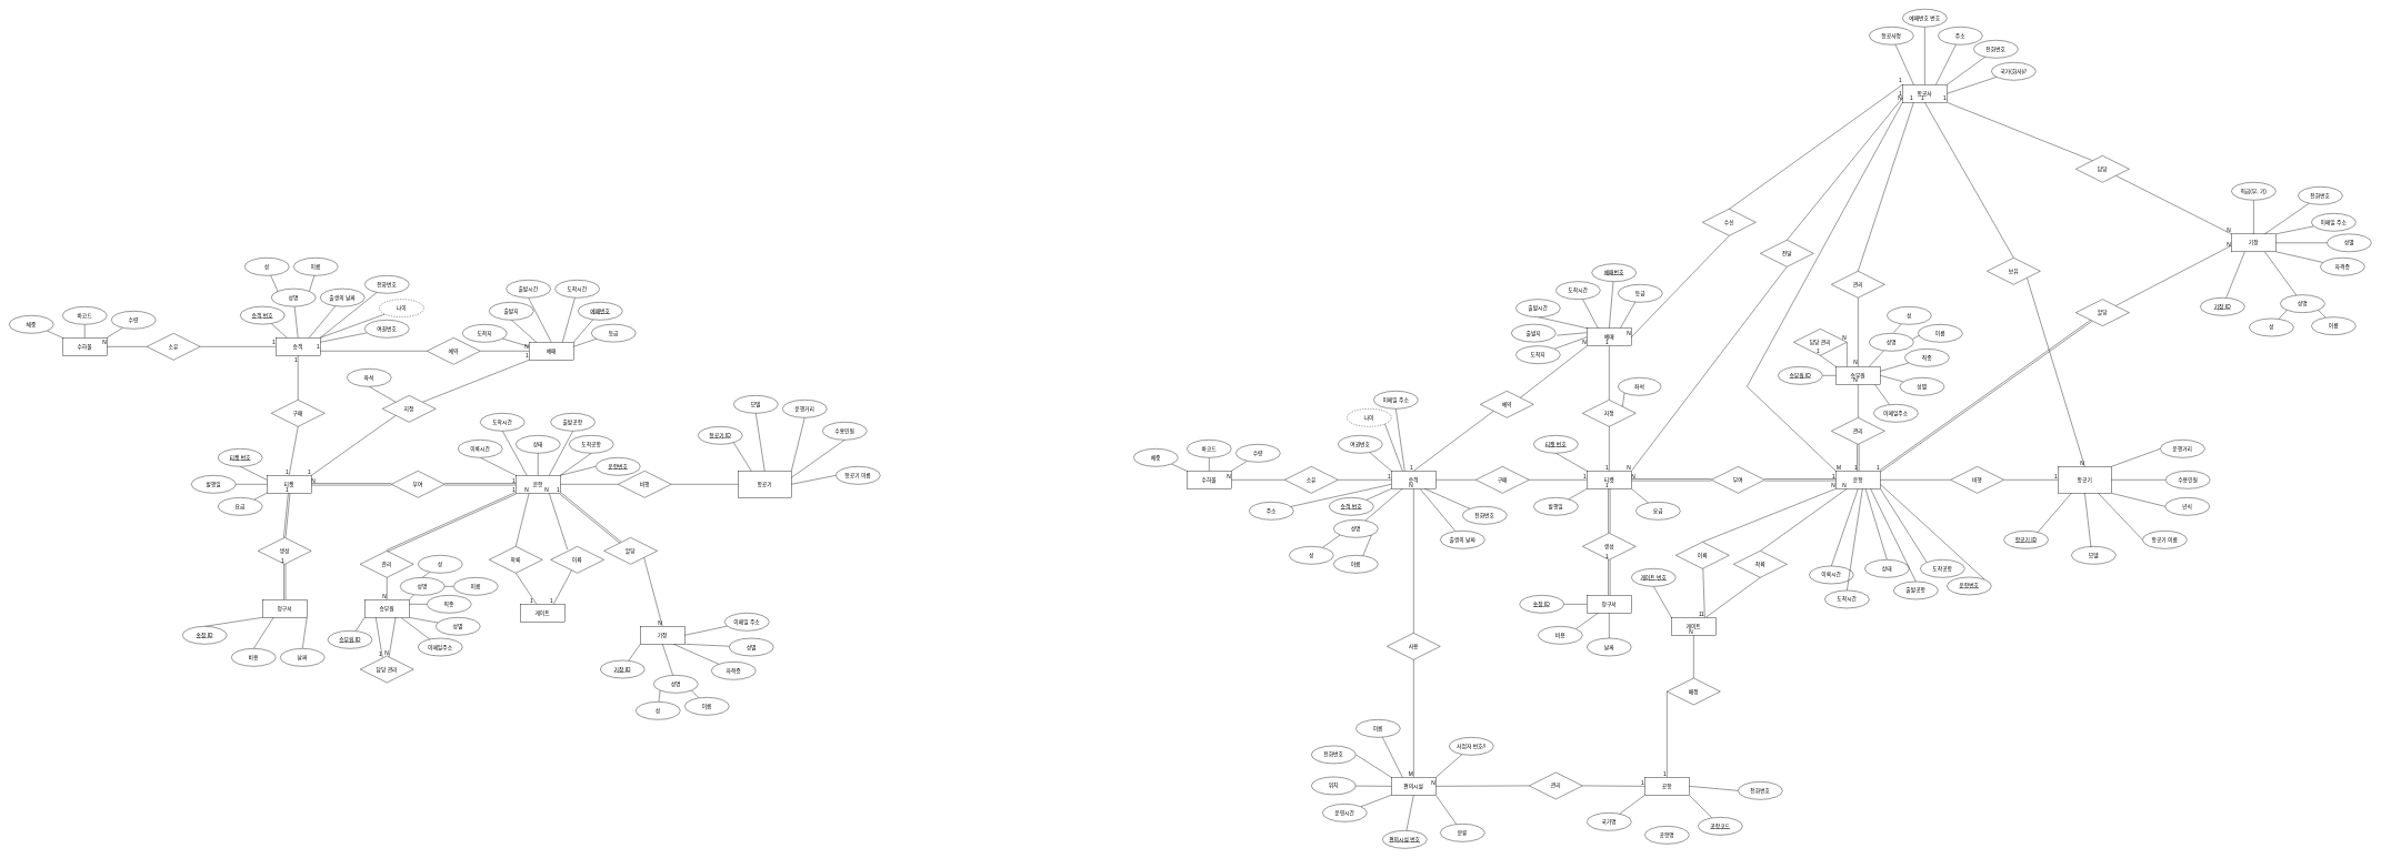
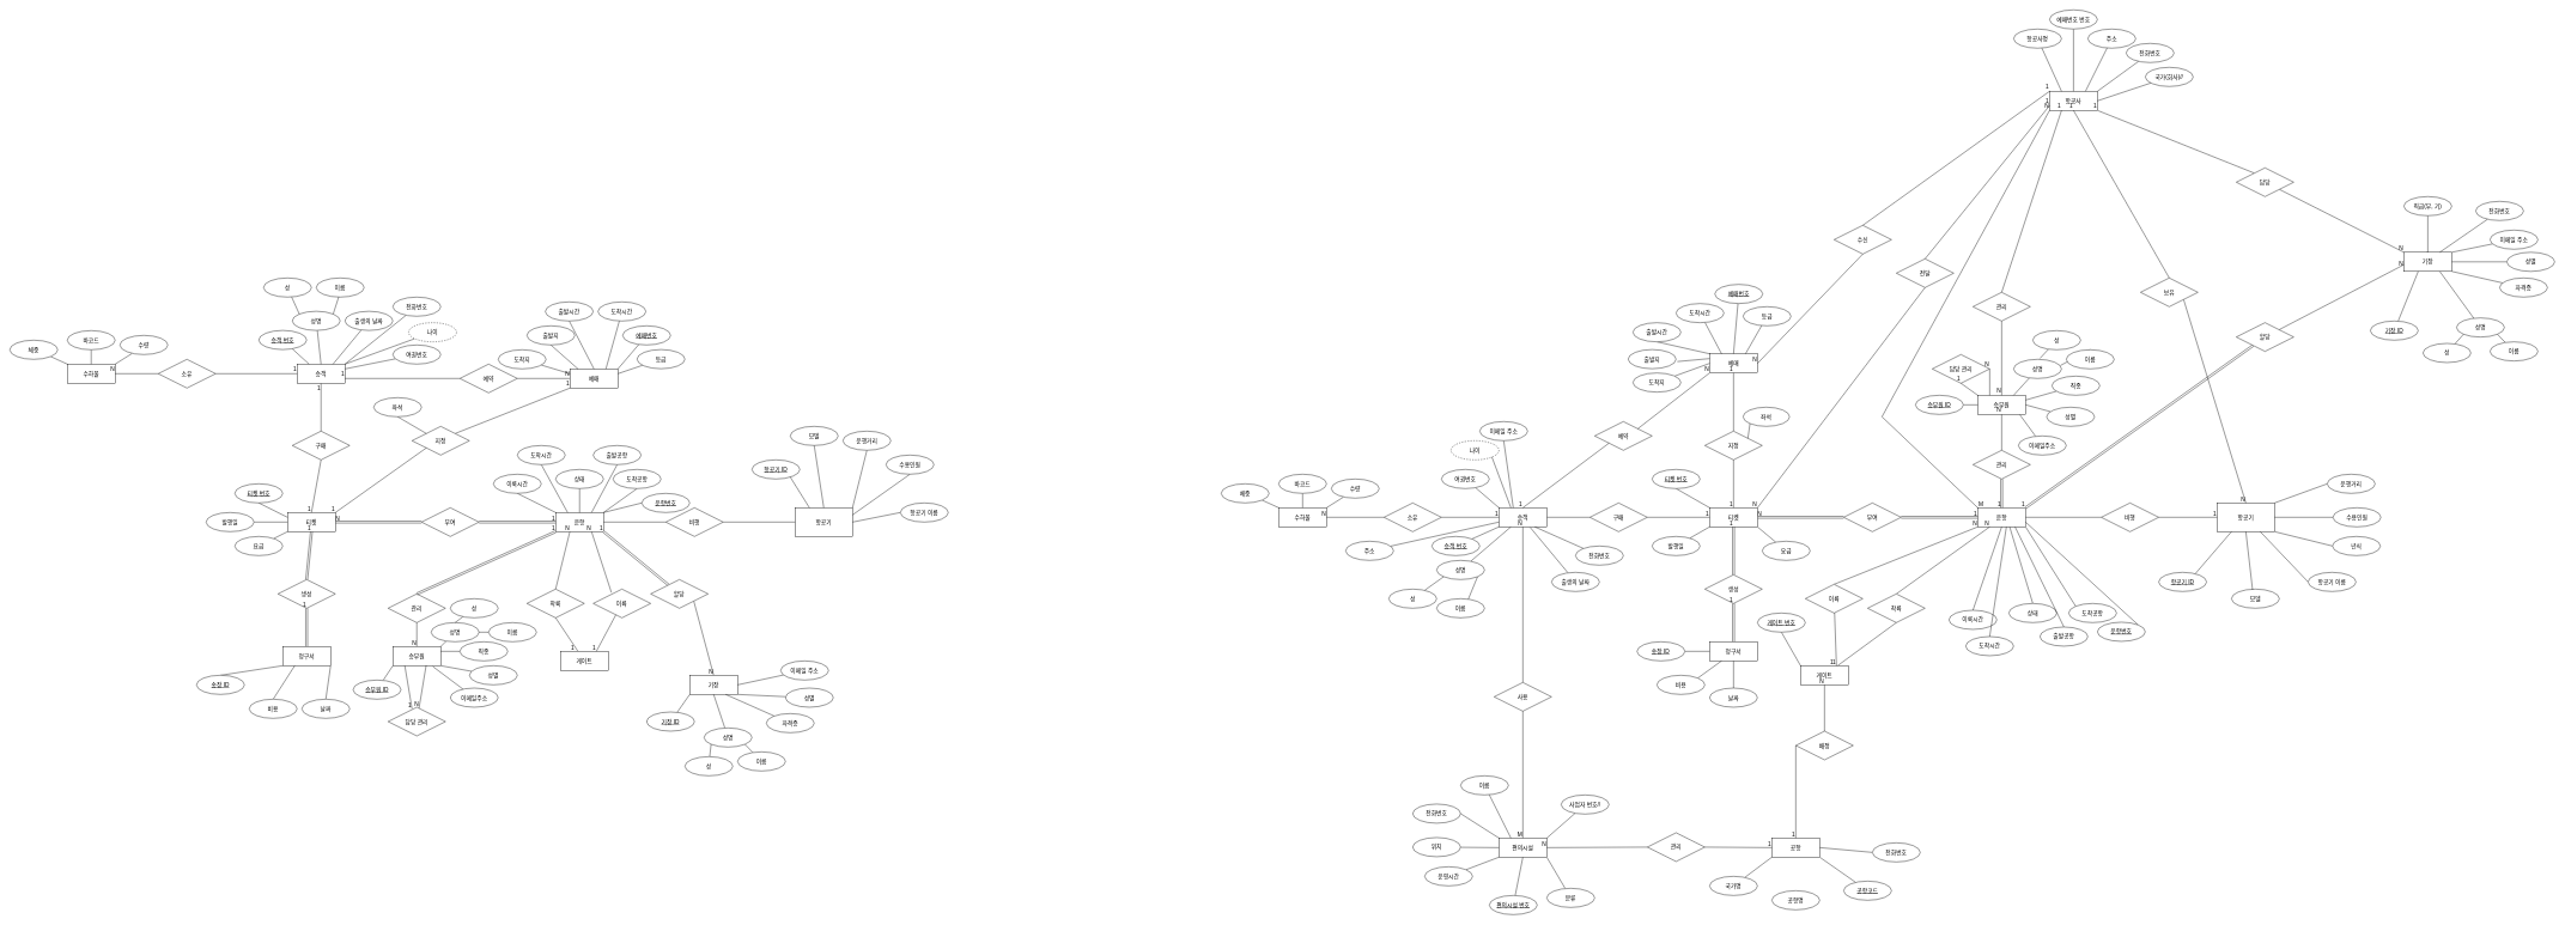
- <mxCell id="353" value="공항코드" style="ellipse;whiteSpace=wrap;html=1;align=center;fontStyle=4;" parent="1" vertex="1"><mxGeometry x="3820" y="1840" width="100" height="40" as="geometry" /></mxCell>
+ <mxCell id="353" value="공항코드" style="ellipse;whiteSpace=wrap;html=1;align=center;fontStyle=4;" parent="1" vertex="1"><mxGeometry x="3850" y="1840" width="100" height="40" as="geometry" /></mxCell>
- <mxCell id="365" value="분류" style="ellipse;whiteSpace=wrap;html=1;align=center;" parent="1" vertex="1"><mxGeometry x="3240" y="1855" width="100" height="40" as="geometry" /></mxCell>
+ <mxCell id="365" value="분류" style="ellipse;whiteSpace=wrap;html=1;align=center;" parent="1" vertex="1"><mxGeometry x="3230" y="1855" width="100" height="40" as="geometry" /></mxCell>
